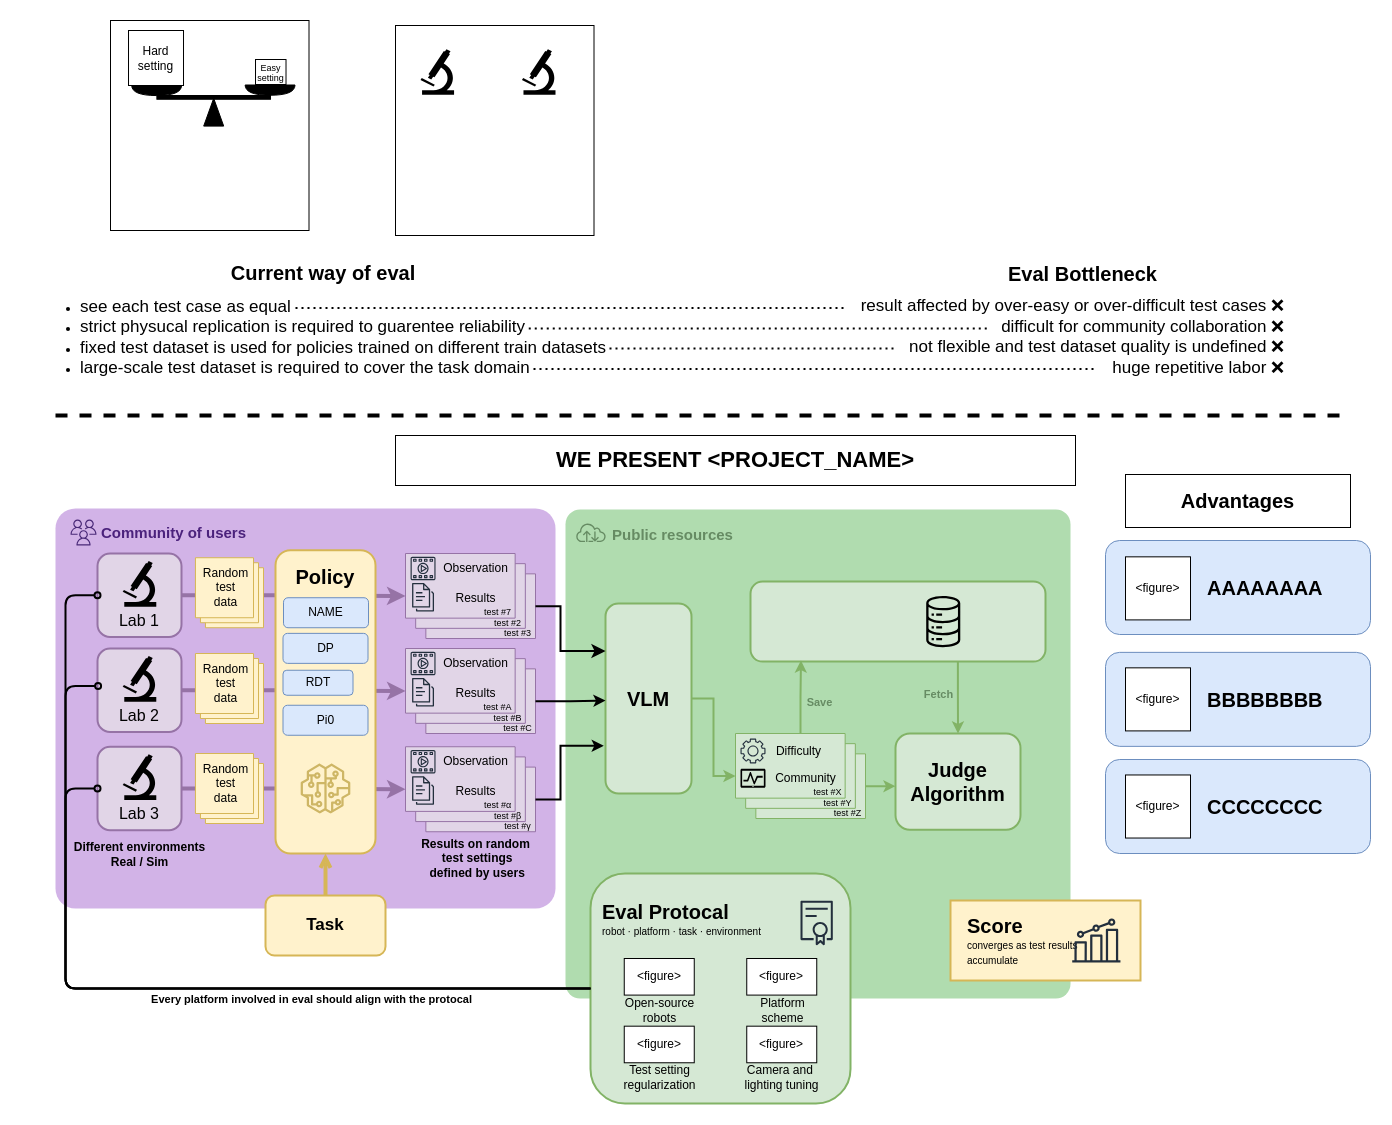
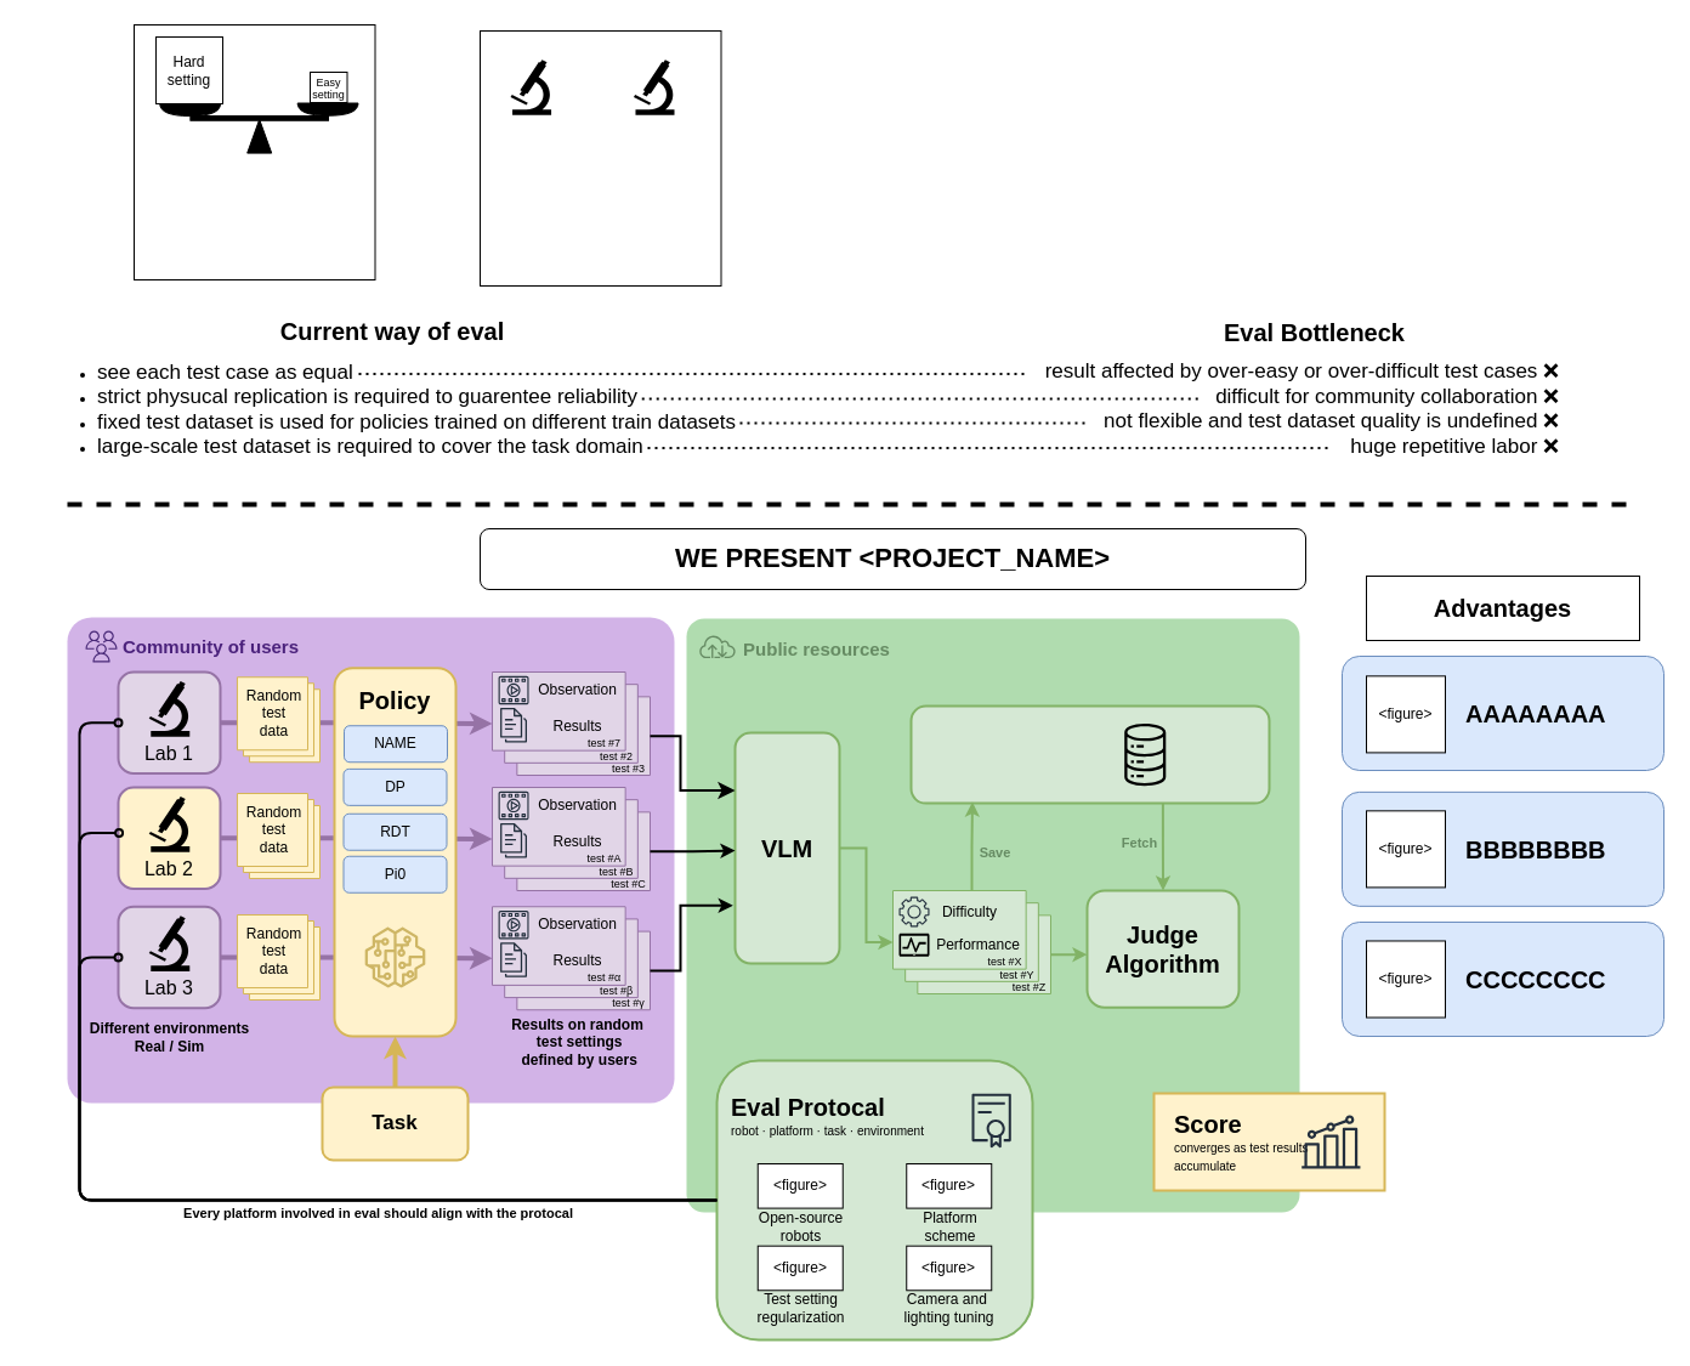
- <mxCell id="6" value="&lt;b style=&quot;&quot;&gt;&lt;font style=&quot;font-size: 22px;&quot;&gt;WE PRESENT &amp;lt;PROJECT_NAME&amp;gt;&lt;/font&gt;&lt;/b&gt;" style="rounded=0;whiteSpace=wrap;html=1;" parent="1" vertex="1"><mxGeometry x="395" y="435" width="680" height="50" as="geometry" /></mxCell>
+ <mxCell id="6" value="&lt;b style=&quot;&quot;&gt;&lt;font style=&quot;font-size: 22px;&quot;&gt;WE PRESENT &amp;lt;PROJECT_NAME&amp;gt;&lt;/font&gt;&lt;/b&gt;" style="whiteSpace=wrap;html=1;rounded=1;" parent="1" vertex="1"><mxGeometry x="395" y="435" width="680" height="50" as="geometry" /></mxCell>
- <mxCell id="104" value="RDT" style="rounded=1;whiteSpace=wrap;html=1;fillColor=#dae8fc;strokeColor=#6c8ebf;" parent="1" vertex="1"><mxGeometry x="282.5" y="669.75" width="70" height="25" as="geometry" /></mxCell>
+ <mxCell id="104" value="RDT" style="rounded=1;whiteSpace=wrap;html=1;fillColor=#dae8fc;strokeColor=#6c8ebf;" parent="1" vertex="1"><mxGeometry x="282.5" y="669.75" width="85" height="30" as="geometry" /></mxCell>
- <mxCell id="42" value="&lt;font style=&quot;font-size: 16px;&quot;&gt;Lab 2&lt;/font&gt;" style="rounded=1;whiteSpace=wrap;html=1;fillColor=#e1d5e7;strokeColor=#9673a6;verticalAlign=bottom;fontSize=19;spacingBottom=3;strokeWidth=2;" parent="41" vertex="1"><mxGeometry width="84" height="83.5" as="geometry" /></mxCell>
+ <mxCell id="42" value="&lt;font style=&quot;font-size: 16px;&quot;&gt;Lab 2&lt;/font&gt;" style="rounded=1;whiteSpace=wrap;html=1;fillColor=#fff2cc;strokeColor=#9673a6;verticalAlign=bottom;fontSize=19;spacingBottom=3;strokeWidth=2;" parent="41" vertex="1"><mxGeometry width="84" height="83.5" as="geometry" /></mxCell>
- <mxCell id="81" value="Community" style="text;html=1;align=center;verticalAlign=middle;resizable=0;points=[];autosize=1;strokeColor=none;fillColor=none;" parent="78" vertex="1"><mxGeometry x="25" y="29.75" width="90" height="30" as="geometry" /></mxCell>
+ <mxCell id="81" value="Performance" style="text;html=1;align=center;verticalAlign=middle;resizable=0;points=[];autosize=1;strokeColor=none;fillColor=none;" parent="78" vertex="1"><mxGeometry x="25" y="29.75" width="90" height="30" as="geometry" /></mxCell>
- <mxCell id="106" style="edgeStyle=orthogonalEdgeStyle;rounded=0;orthogonalLoop=1;jettySize=auto;html=1;exitX=0.5;exitY=0;exitDx=0;exitDy=0;entryX=0.5;entryY=1;entryDx=0;entryDy=0;fillColor=#fff2cc;strokeColor=#d6b656;strokeWidth=4;endArrow=open;" parent="1" source="107" target="70" edge="1"><mxGeometry relative="1" as="geometry" /></mxCell>
+ <mxCell id="106" style="edgeStyle=orthogonalEdgeStyle;rounded=0;orthogonalLoop=1;jettySize=auto;html=1;exitX=0.5;exitY=0;exitDx=0;exitDy=0;entryX=0.5;entryY=1;entryDx=0;entryDy=0;fillColor=#fff2cc;strokeColor=#d6b656;strokeWidth=4;" parent="1" source="107" target="70" edge="1"><mxGeometry relative="1" as="geometry" /></mxCell>
